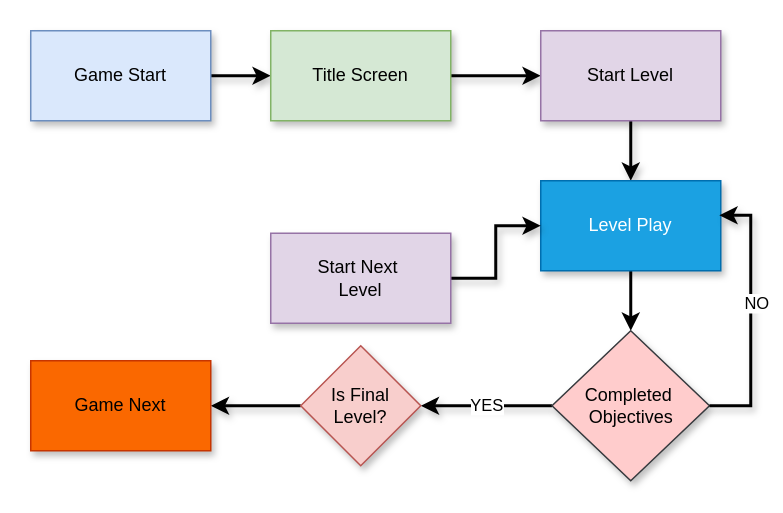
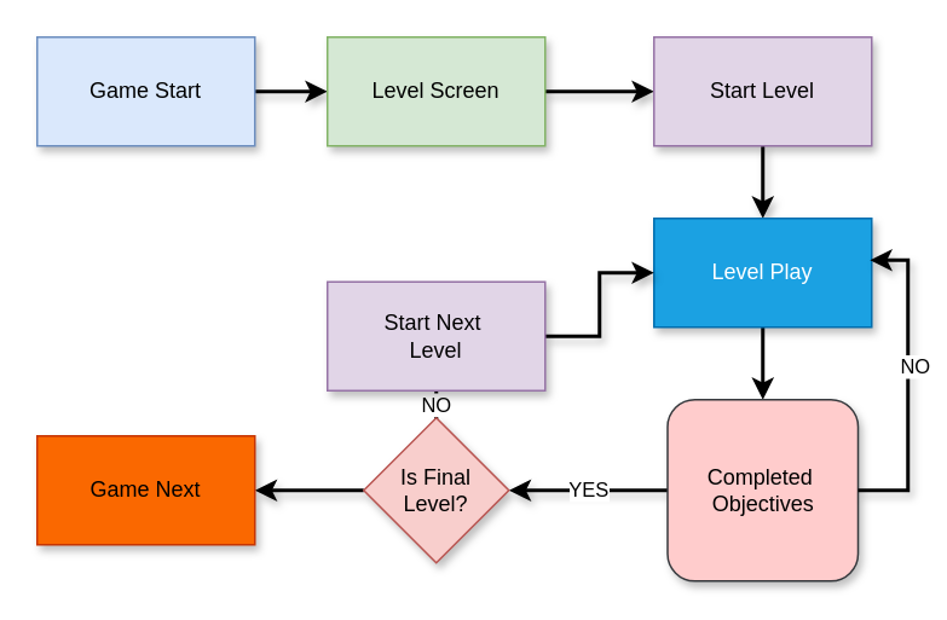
- <mxCell id="5" value="Title Screen" style="rounded=0;whiteSpace=wrap;html=1;shadow=1;fillColor=#d5e8d4;strokeColor=#82b366;" vertex="1" parent="1"><mxGeometry x="180" y="20" width="120" height="60" as="geometry" /></mxCell>
+ <mxCell id="5" value="Level Screen" style="rounded=0;whiteSpace=wrap;html=1;shadow=1;fillColor=#d5e8d4;strokeColor=#82b366;" vertex="1" parent="1"><mxGeometry x="180" y="20" width="120" height="60" as="geometry" /></mxCell>
+ <mxCell id="14" value="NO" style="edgeStyle=orthogonalEdgeStyle;rounded=0;orthogonalLoop=1;jettySize=auto;html=1;strokeWidth=2;" edge="1" parent="1" source="16" target="18"><mxGeometry relative="1" as="geometry" /></mxCell>
- <mxCell id="11" value="Completed&amp;nbsp;&lt;br&gt;Objectives" style="rhombus;whiteSpace=wrap;html=1;shadow=1;fillColor=#ffcccc;strokeColor=#36393d;" vertex="1" parent="1"><mxGeometry x="367.5" y="220" width="105" height="100" as="geometry" /></mxCell>
+ <mxCell id="11" value="Completed&amp;nbsp;&lt;br&gt;Objectives" style="whiteSpace=wrap;html=1;shadow=1;fillColor=#ffcccc;strokeColor=#36393d;rounded=1;" vertex="1" parent="1"><mxGeometry x="367.5" y="220" width="105" height="100" as="geometry" /></mxCell>
